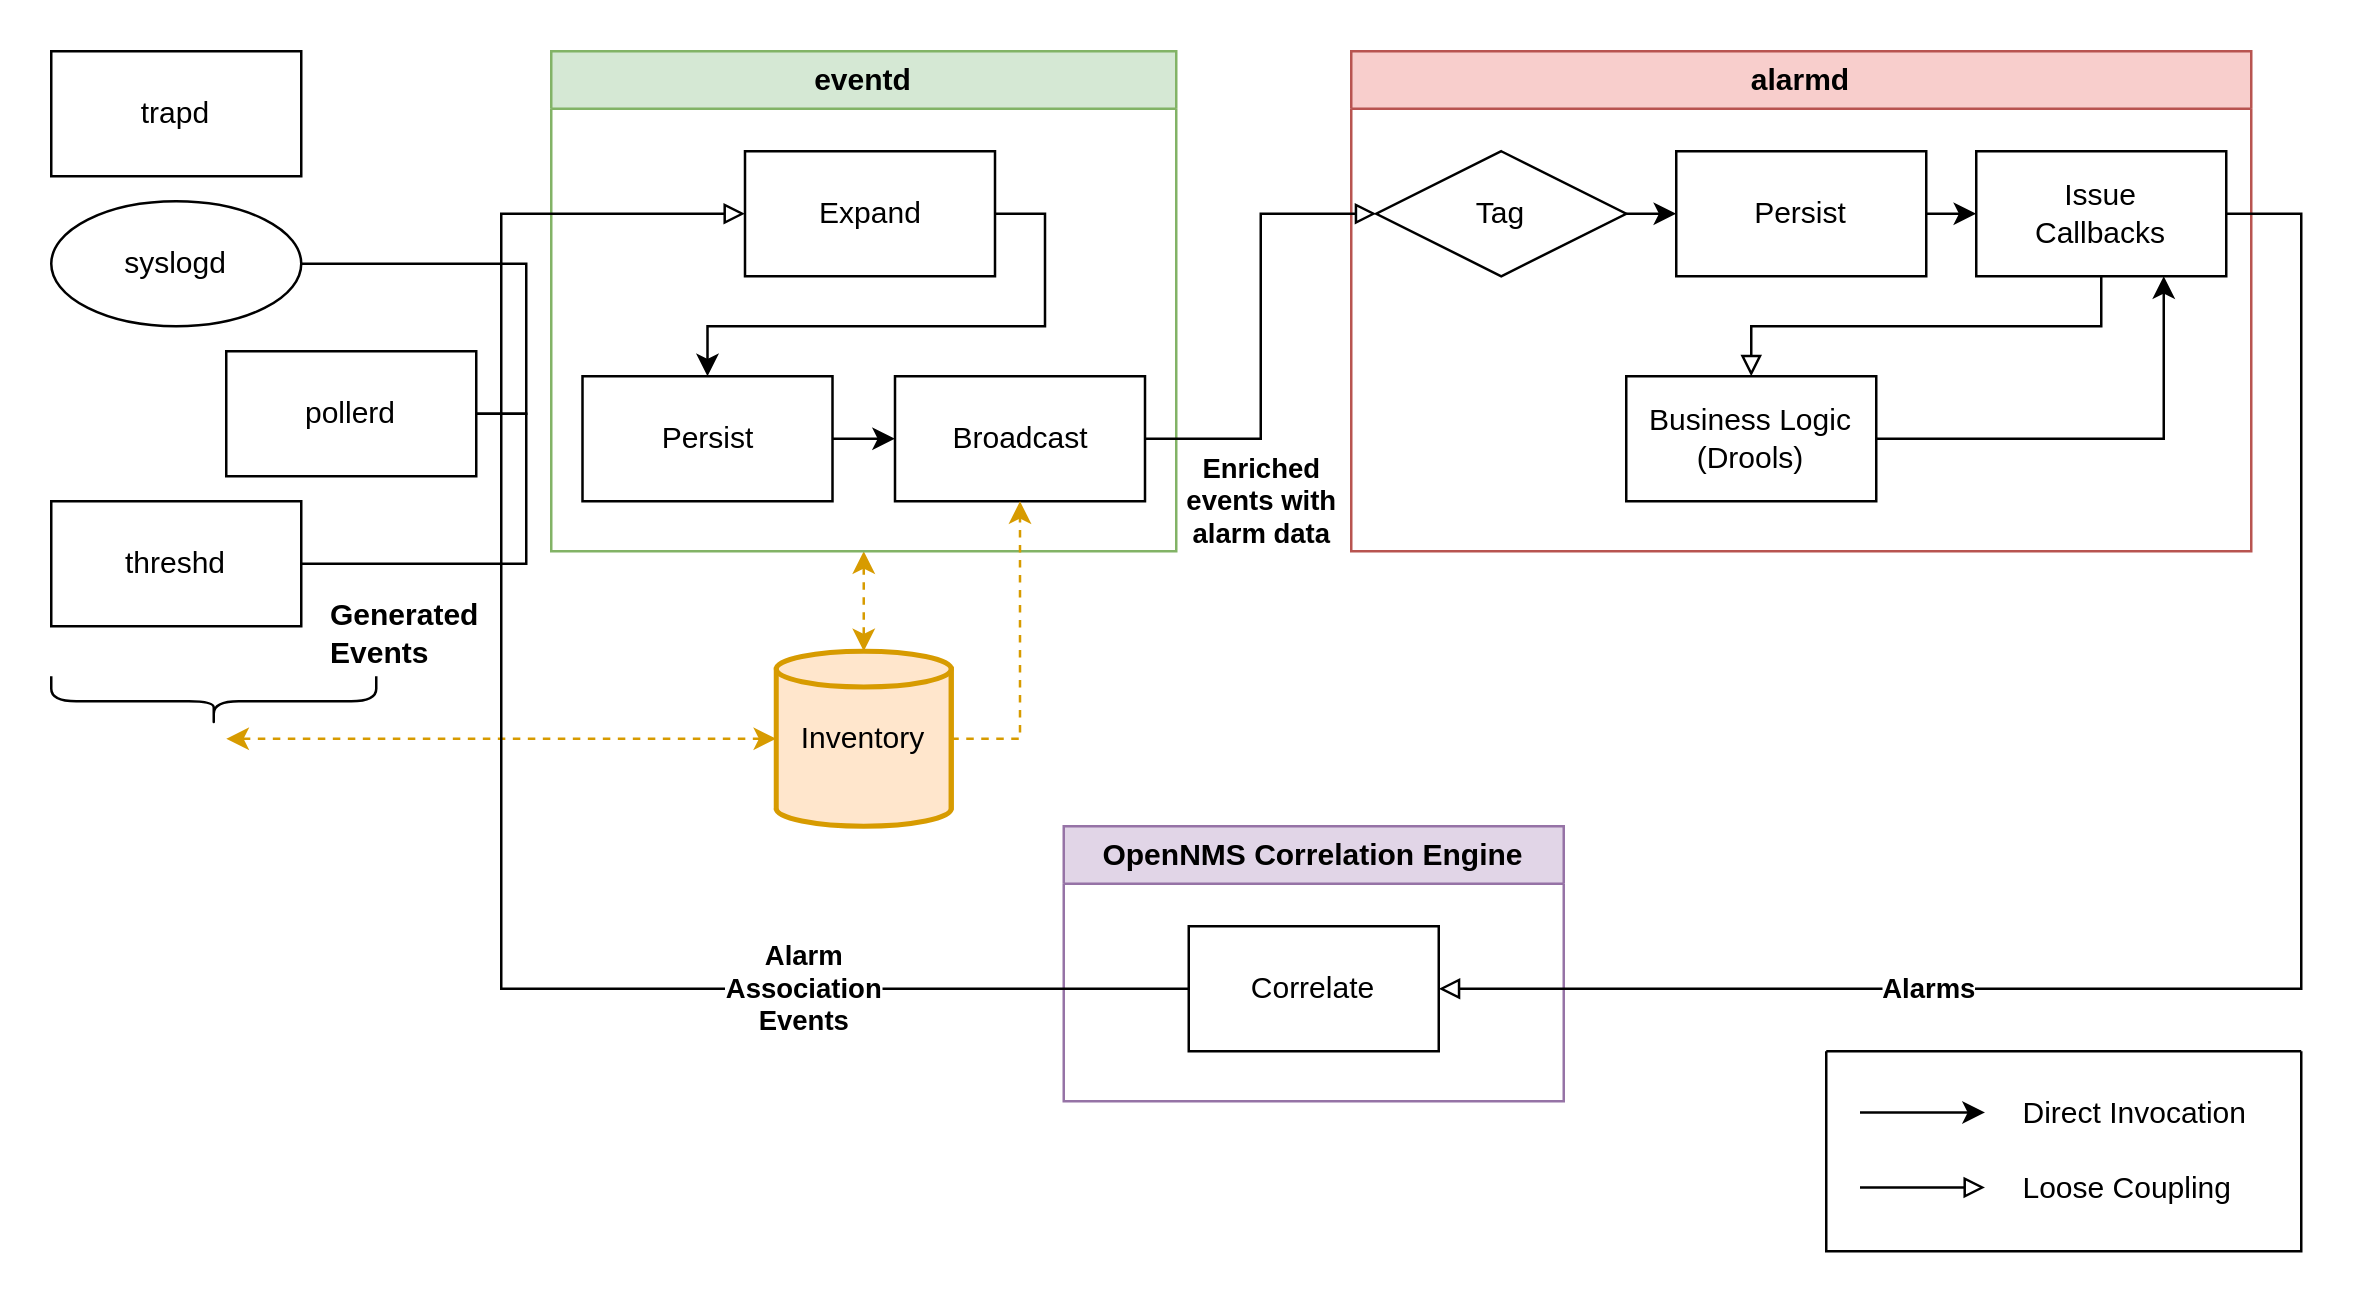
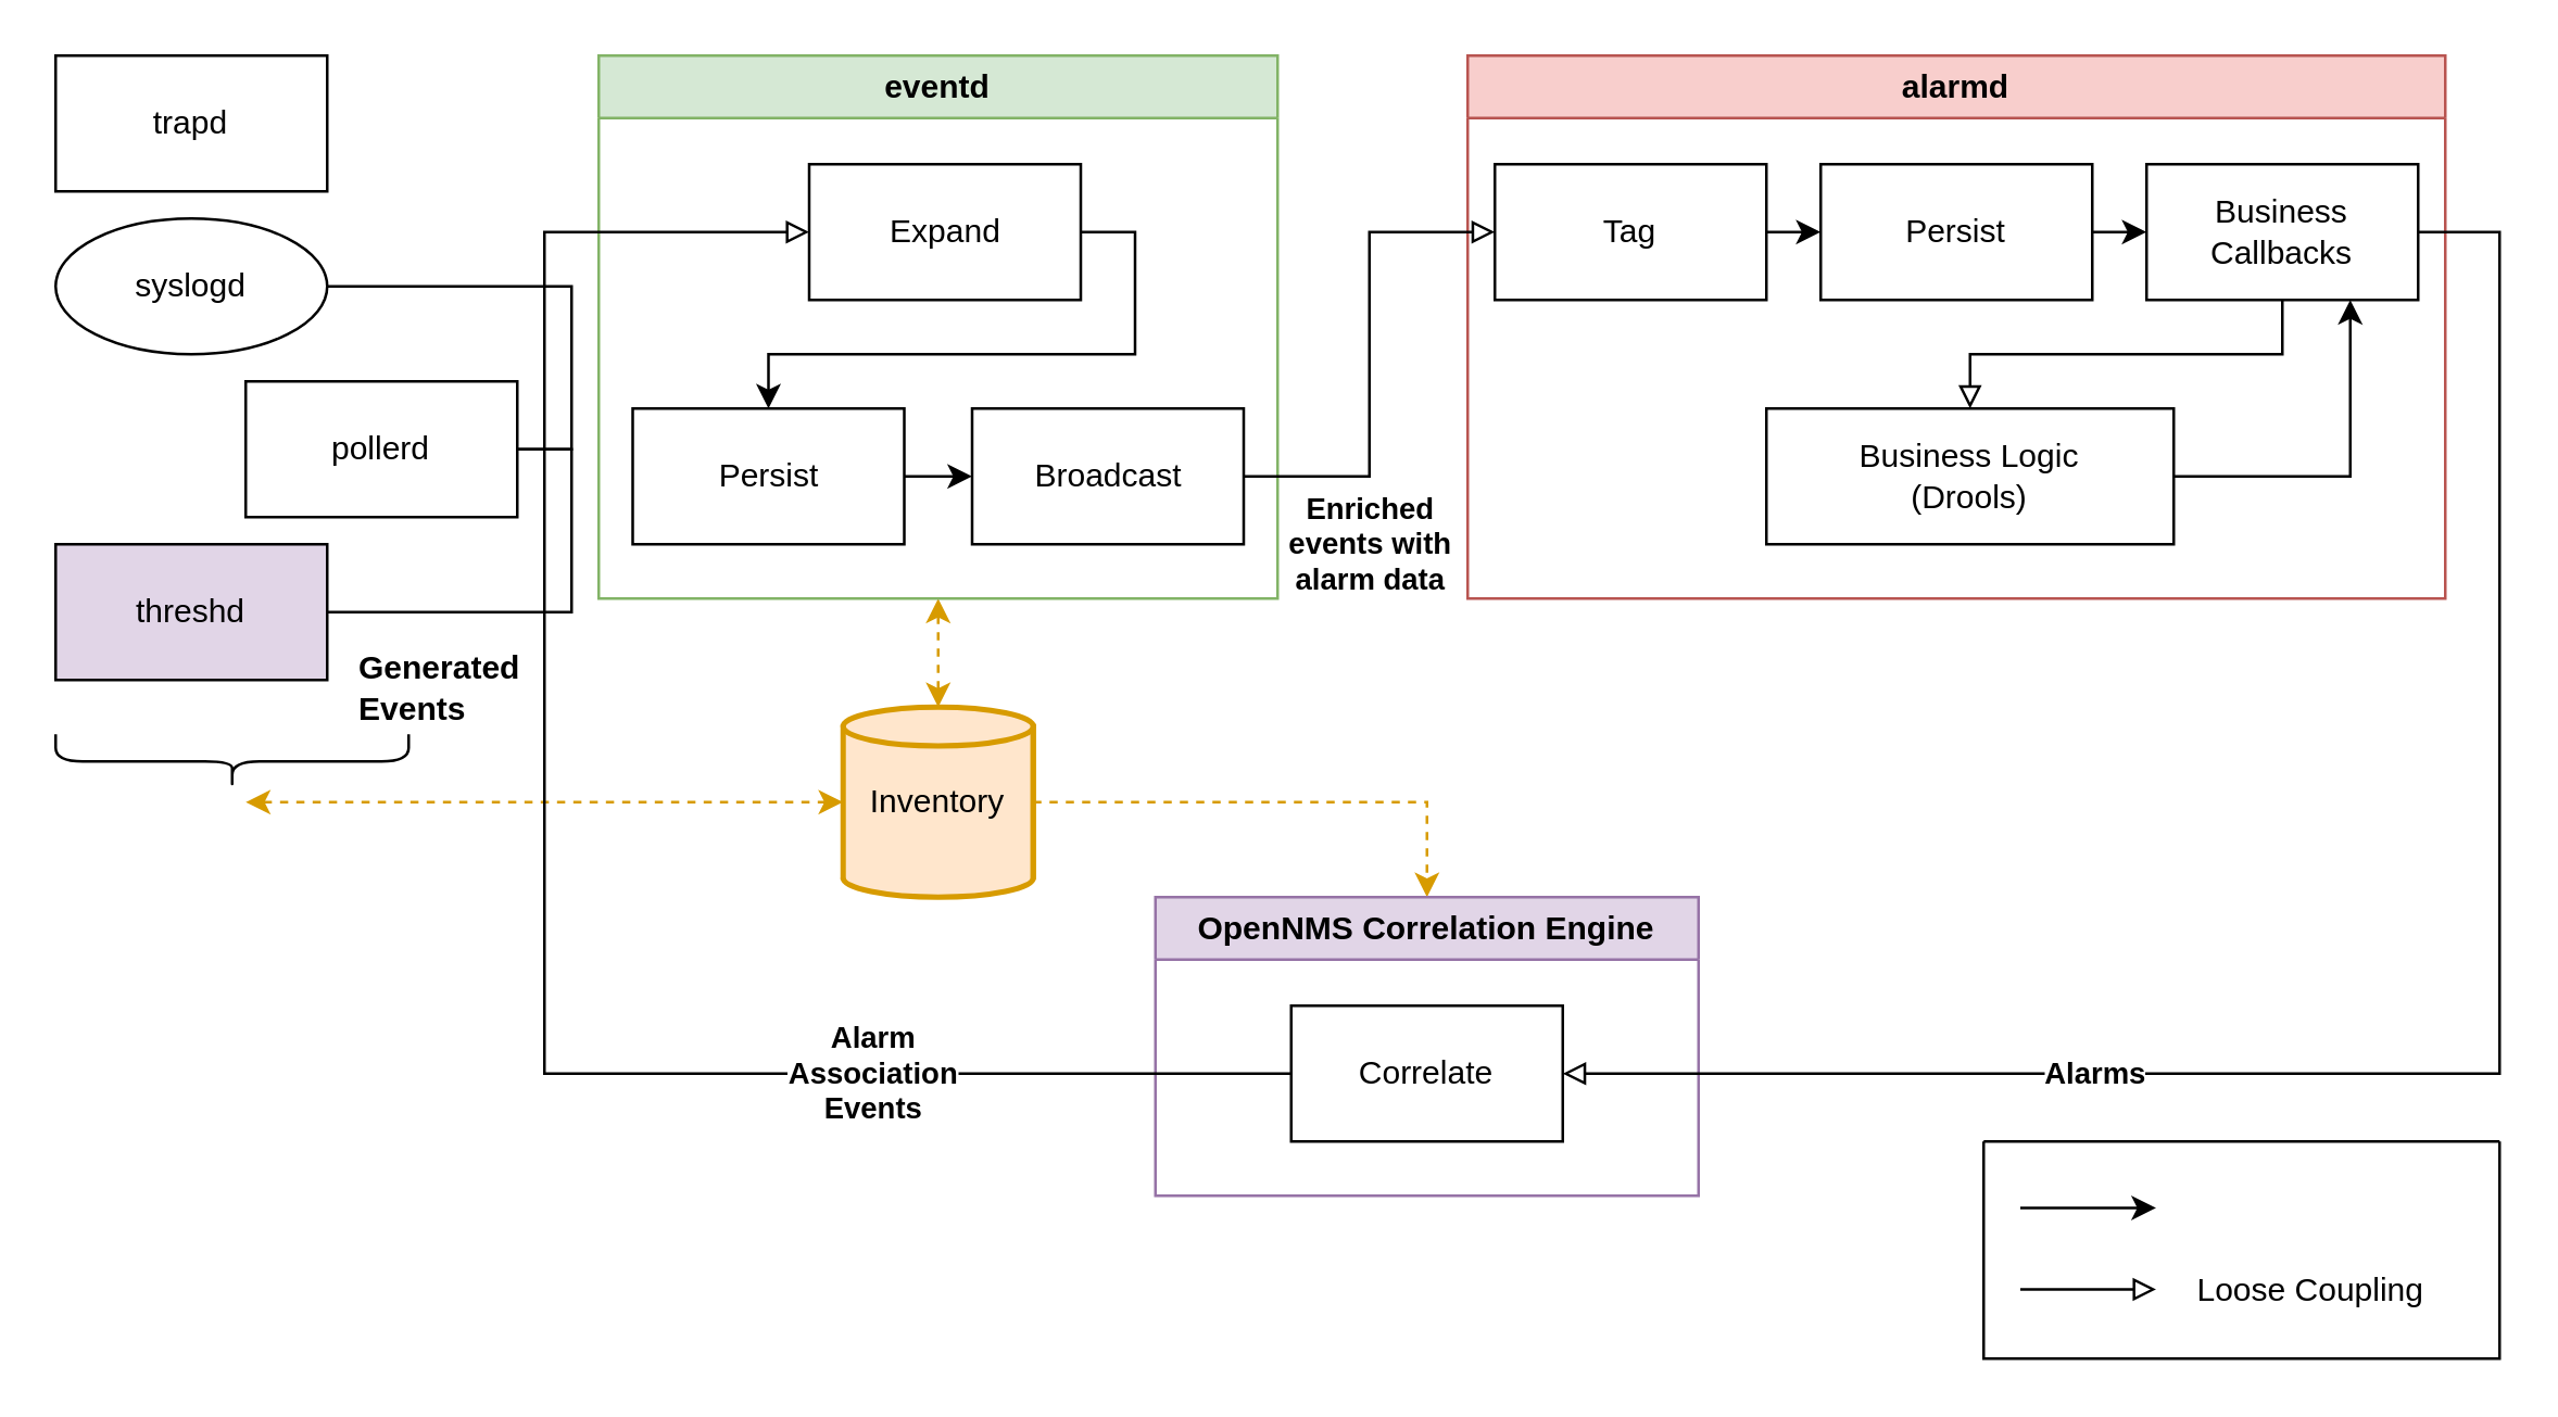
- <mxCell id="18" value="Tag" style="rhombus;whiteSpace=wrap;html=1;aspect=fixed;" vertex="1" parent="16"><mxGeometry x="10" y="40" width="100" height="50" as="geometry" /></mxCell>
+ <mxCell id="18" value="Tag" style="rounded=0;whiteSpace=wrap;html=1;aspect=fixed;" vertex="1" parent="16"><mxGeometry x="10" y="40" width="100" height="50" as="geometry" /></mxCell>
- <mxCell id="20" value="Issue&lt;br&gt;Callbacks" style="rounded=0;whiteSpace=wrap;html=1;aspect=fixed;" vertex="1" parent="16"><mxGeometry x="250" y="40" width="100" height="50" as="geometry" /></mxCell>
+ <mxCell id="20" value="Business&lt;br&gt;Callbacks" style="rounded=0;whiteSpace=wrap;html=1;aspect=fixed;" vertex="1" parent="16"><mxGeometry x="250" y="40" width="100" height="50" as="geometry" /></mxCell>
- <mxCell id="24" value="Business Logic&lt;br&gt;(Drools)" style="rounded=0;whiteSpace=wrap;html=1;aspect=fixed;" vertex="1" parent="16"><mxGeometry x="110" y="130" width="100" height="50" as="geometry" /></mxCell>
+ <mxCell id="24" value="Business Logic&lt;br&gt;(Drools)" style="rounded=0;whiteSpace=wrap;html=1;aspect=fixed;" vertex="1" parent="16"><mxGeometry x="110" y="130" width="150" height="50" as="geometry" /></mxCell>
- <mxCell id="7" value="threshd" style="rounded=0;whiteSpace=wrap;html=1;aspect=fixed;" vertex="1" parent="1"><mxGeometry x="20" y="200" width="100" height="50" as="geometry" /></mxCell>
+ <mxCell id="7" value="threshd" style="rounded=0;whiteSpace=wrap;html=1;aspect=fixed;fillColor=#e1d5e7;" vertex="1" parent="1"><mxGeometry x="20" y="200" width="100" height="50" as="geometry" /></mxCell>
- <mxCell id="27" style="edgeStyle=orthogonalEdgeStyle;rounded=0;orthogonalLoop=1;jettySize=auto;html=1;exitX=1;exitY=0.5;exitDx=0;exitDy=0;exitPerimeter=0;startArrow=none;startFill=0;endArrow=classic;endFill=1;fillColor=#ffe6cc;strokeColor=#d79b00;dashed=1;" edge="1" parent="1" source="28" target="15"><mxGeometry relative="1" as="geometry" /></mxCell>
+ <mxCell id="27" style="edgeStyle=orthogonalEdgeStyle;rounded=0;orthogonalLoop=1;jettySize=auto;html=1;exitX=1;exitY=0.5;exitDx=0;exitDy=0;exitPerimeter=0;entryX=0.5;entryY=0;entryDx=0;entryDy=0;startArrow=none;startFill=0;endArrow=classic;endFill=1;fillColor=#ffe6cc;strokeColor=#d79b00;dashed=1;" edge="1" parent="1" source="28" target="29"><mxGeometry relative="1" as="geometry" /></mxCell>
- <mxCell id="35" value="Direct Invocation" style="text;html=1;strokeColor=none;fillColor=none;align=left;verticalAlign=middle;whiteSpace=wrap;rounded=0;" vertex="1" parent="33"><mxGeometry x="76.5" y="10" width="100" height="30" as="geometry" /></mxCell>
